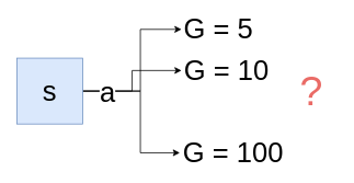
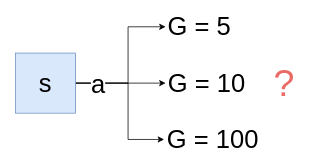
- <mxCell id="8" value="&lt;font style=&quot;font-size: 34px;&quot;&gt;G = 10&lt;/font&gt;" style="text;html=1;align=center;verticalAlign=middle;whiteSpace=wrap;rounded=0;" vertex="1" parent="1"><mxGeometry x="220" y="70" width="110" height="30" as="geometry" /></mxCell>
+ <mxCell id="8" value="&lt;font style=&quot;font-size: 34px;&quot;&gt;G = 10&lt;/font&gt;" style="text;html=1;align=center;verticalAlign=middle;whiteSpace=wrap;rounded=0;" vertex="1" parent="1"><mxGeometry x="220" y="95" width="110" height="30" as="geometry" /></mxCell>
